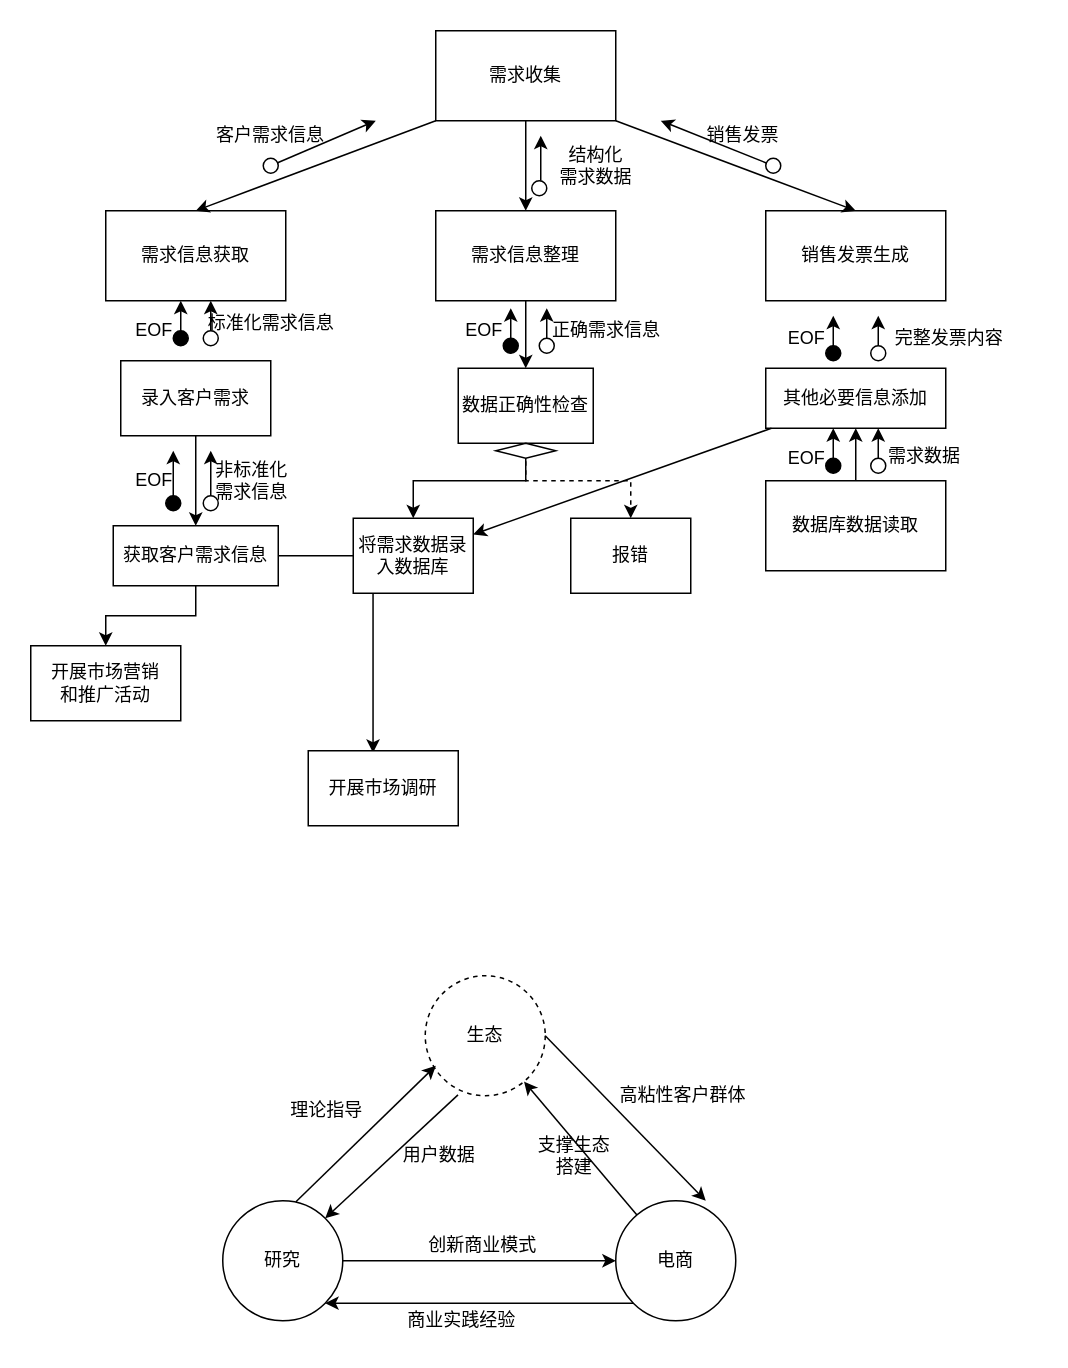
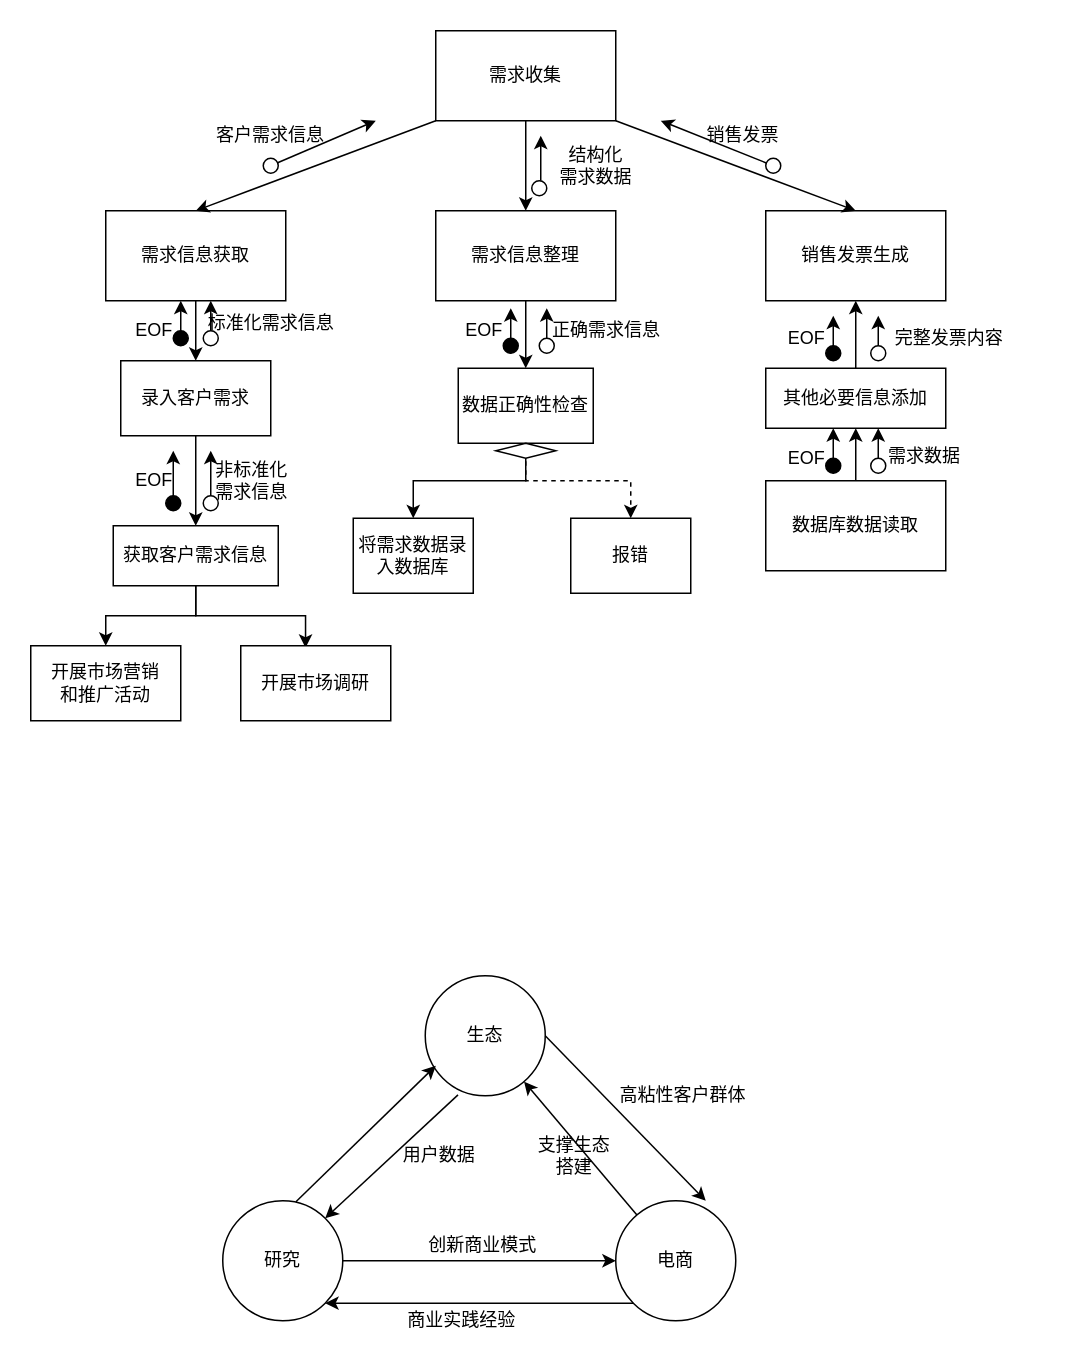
+ <mxCell id="3" style="edgeStyle=orthogonalEdgeStyle;rounded=0;orthogonalLoop=1;jettySize=auto;html=1;" parent="1" source="4" target="19" edge="1"><mxGeometry relative="1" as="geometry" /></mxCell>
- <mxCell id="40" value="" style="endArrow=classic;html=1;" parent="1" source="38" target="31" edge="1"><mxGeometry width="50" height="50" relative="1" as="geometry"><mxPoint x="700" y="220" as="sourcePoint" /><mxPoint x="750" y="170" as="targetPoint" /></mxGeometry></mxCell>
+ <mxCell id="40" value="" style="endArrow=classic;html=1;entryX=0.5;entryY=1;entryDx=0;entryDy=0;" parent="1" source="38" target="7" edge="1"><mxGeometry width="50" height="50" relative="1" as="geometry"><mxPoint x="700" y="220" as="sourcePoint" /><mxPoint x="750" y="170" as="targetPoint" /></mxGeometry></mxCell>
- <mxCell id="17" value="开展市场调研" style="rounded=0;whiteSpace=wrap;html=1;" parent="1" vertex="1"><mxGeometry x="205" y="500" width="100" height="50" as="geometry" /></mxCell>
+ <mxCell id="17" value="开展市场调研" style="rounded=0;whiteSpace=wrap;html=1;" parent="1" vertex="1"><mxGeometry x="160" y="430" width="100" height="50" as="geometry" /></mxCell>
- <mxCell id="69" value="生态" style="ellipse;whiteSpace=wrap;html=1;aspect=fixed;dashed=1;" vertex="1" parent="1"><mxGeometry x="283" y="650" width="80" height="80" as="geometry" /></mxCell>
+ <mxCell id="69" value="生态" style="ellipse;whiteSpace=wrap;html=1;aspect=fixed;" vertex="1" parent="1"><mxGeometry x="283" y="650" width="80" height="80" as="geometry" /></mxCell>
- <mxCell id="76" value="理论指导" style="text;html=1;strokeColor=none;fillColor=none;align=center;verticalAlign=middle;whiteSpace=wrap;rounded=0;" vertex="1" parent="1"><mxGeometry x="190" y="730" width="55" height="20" as="geometry" /></mxCell>
